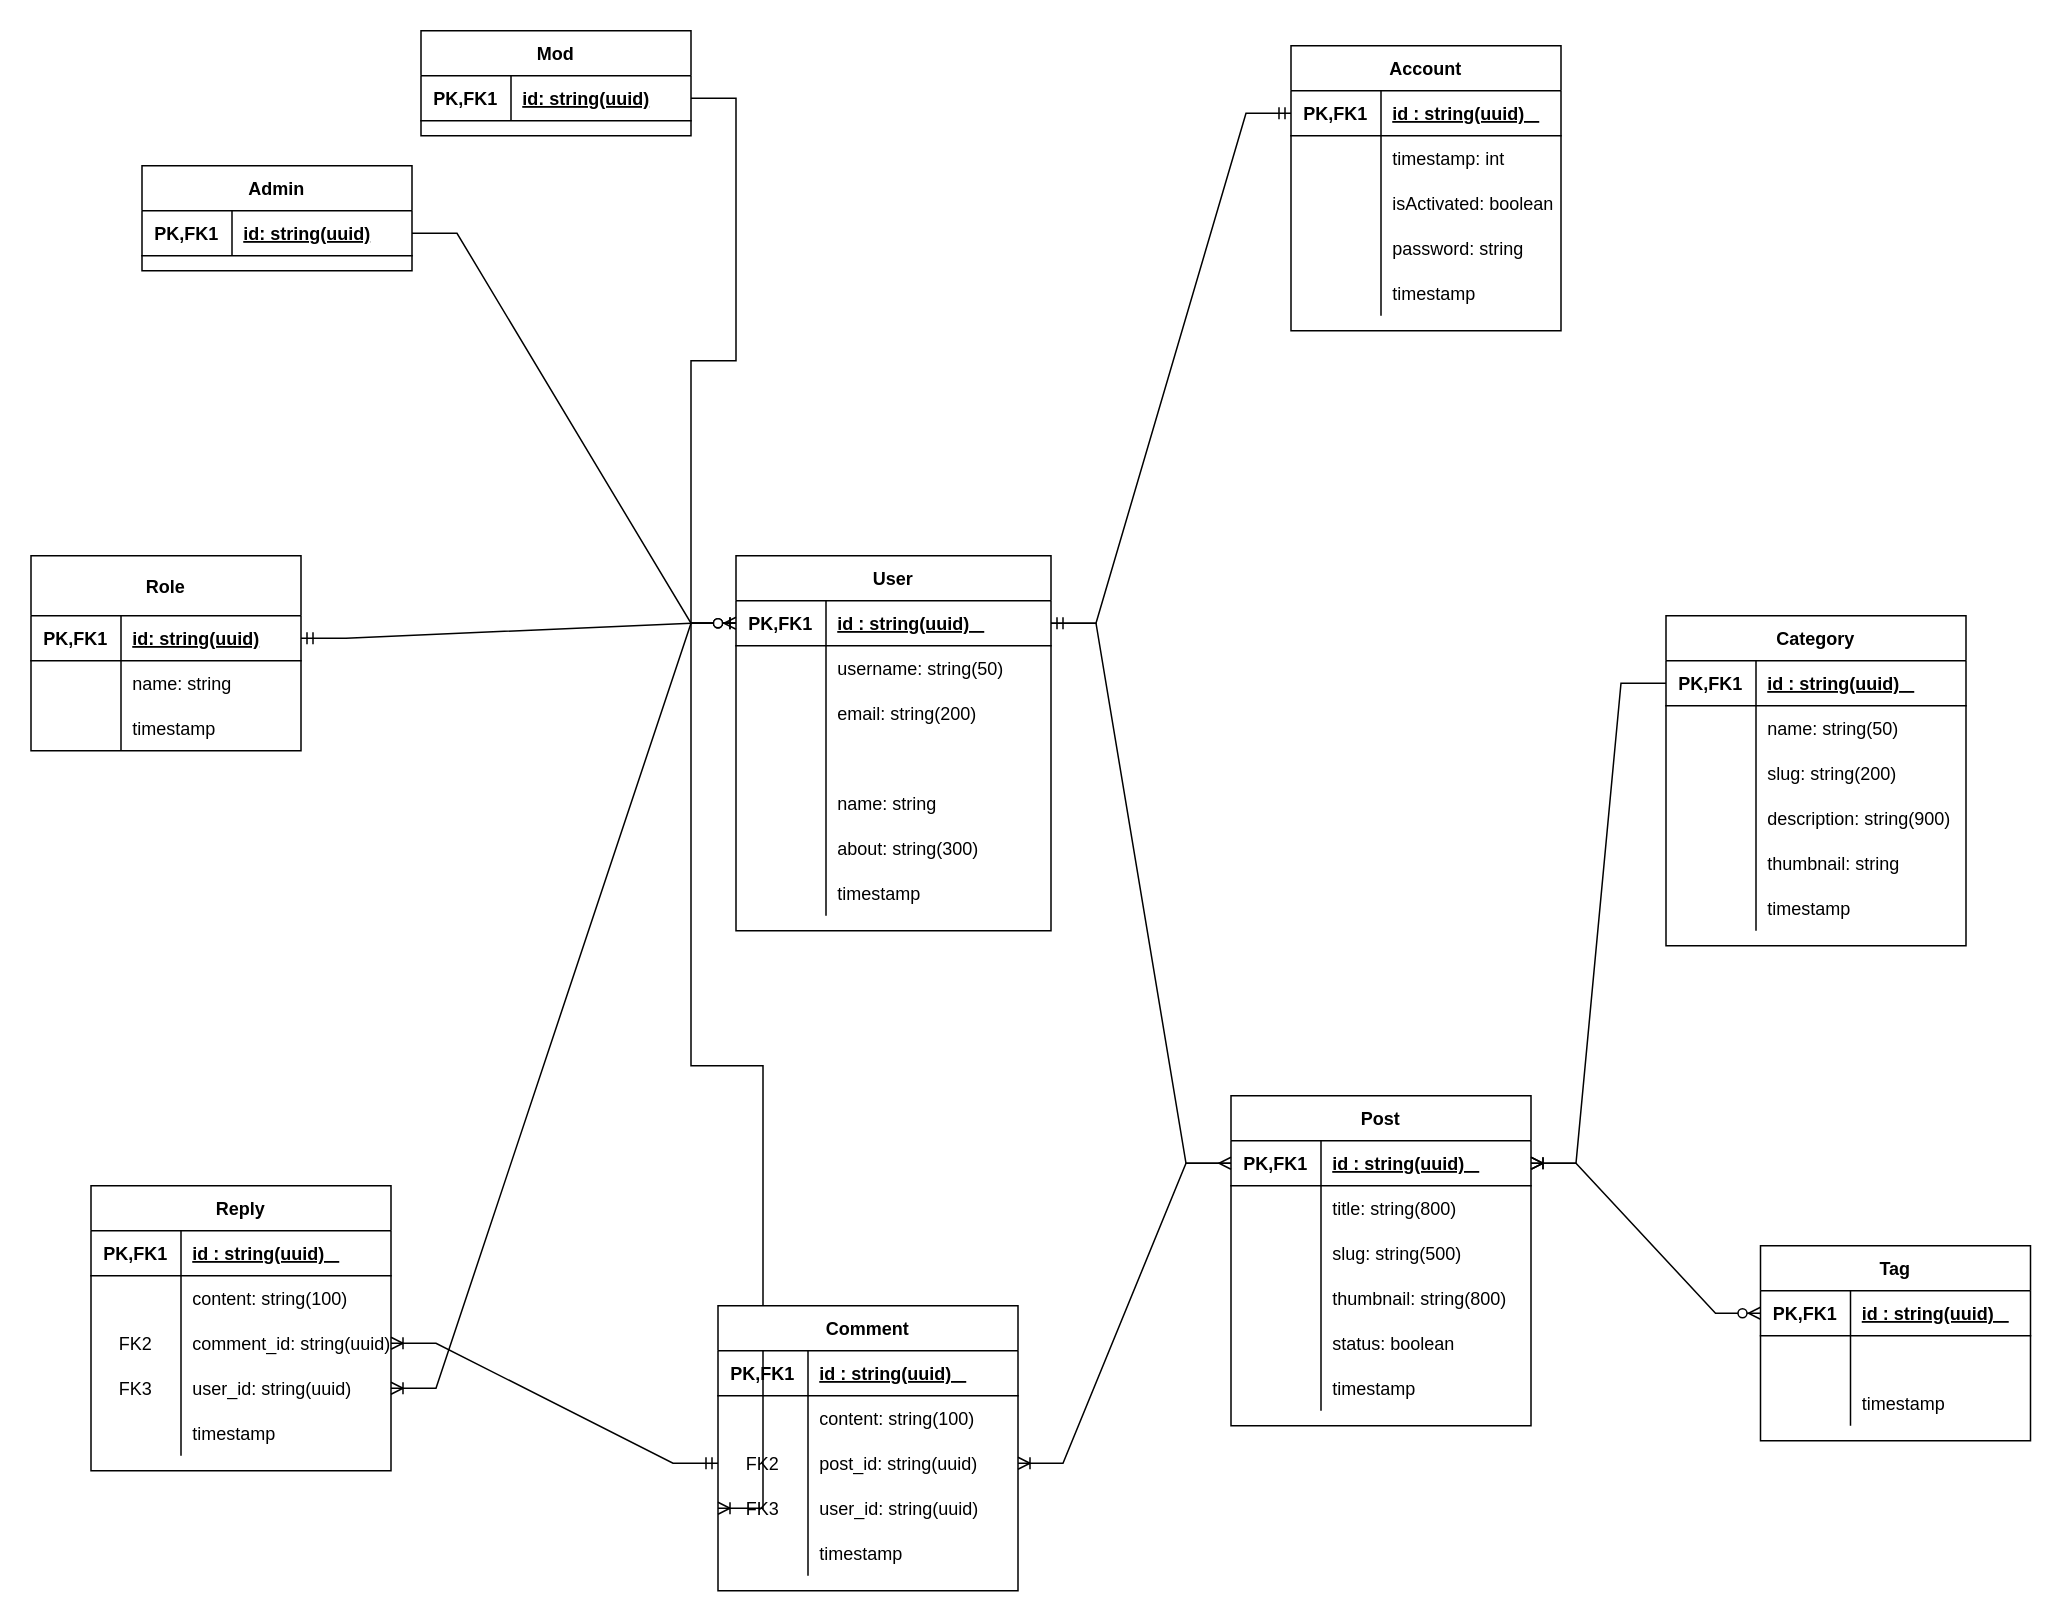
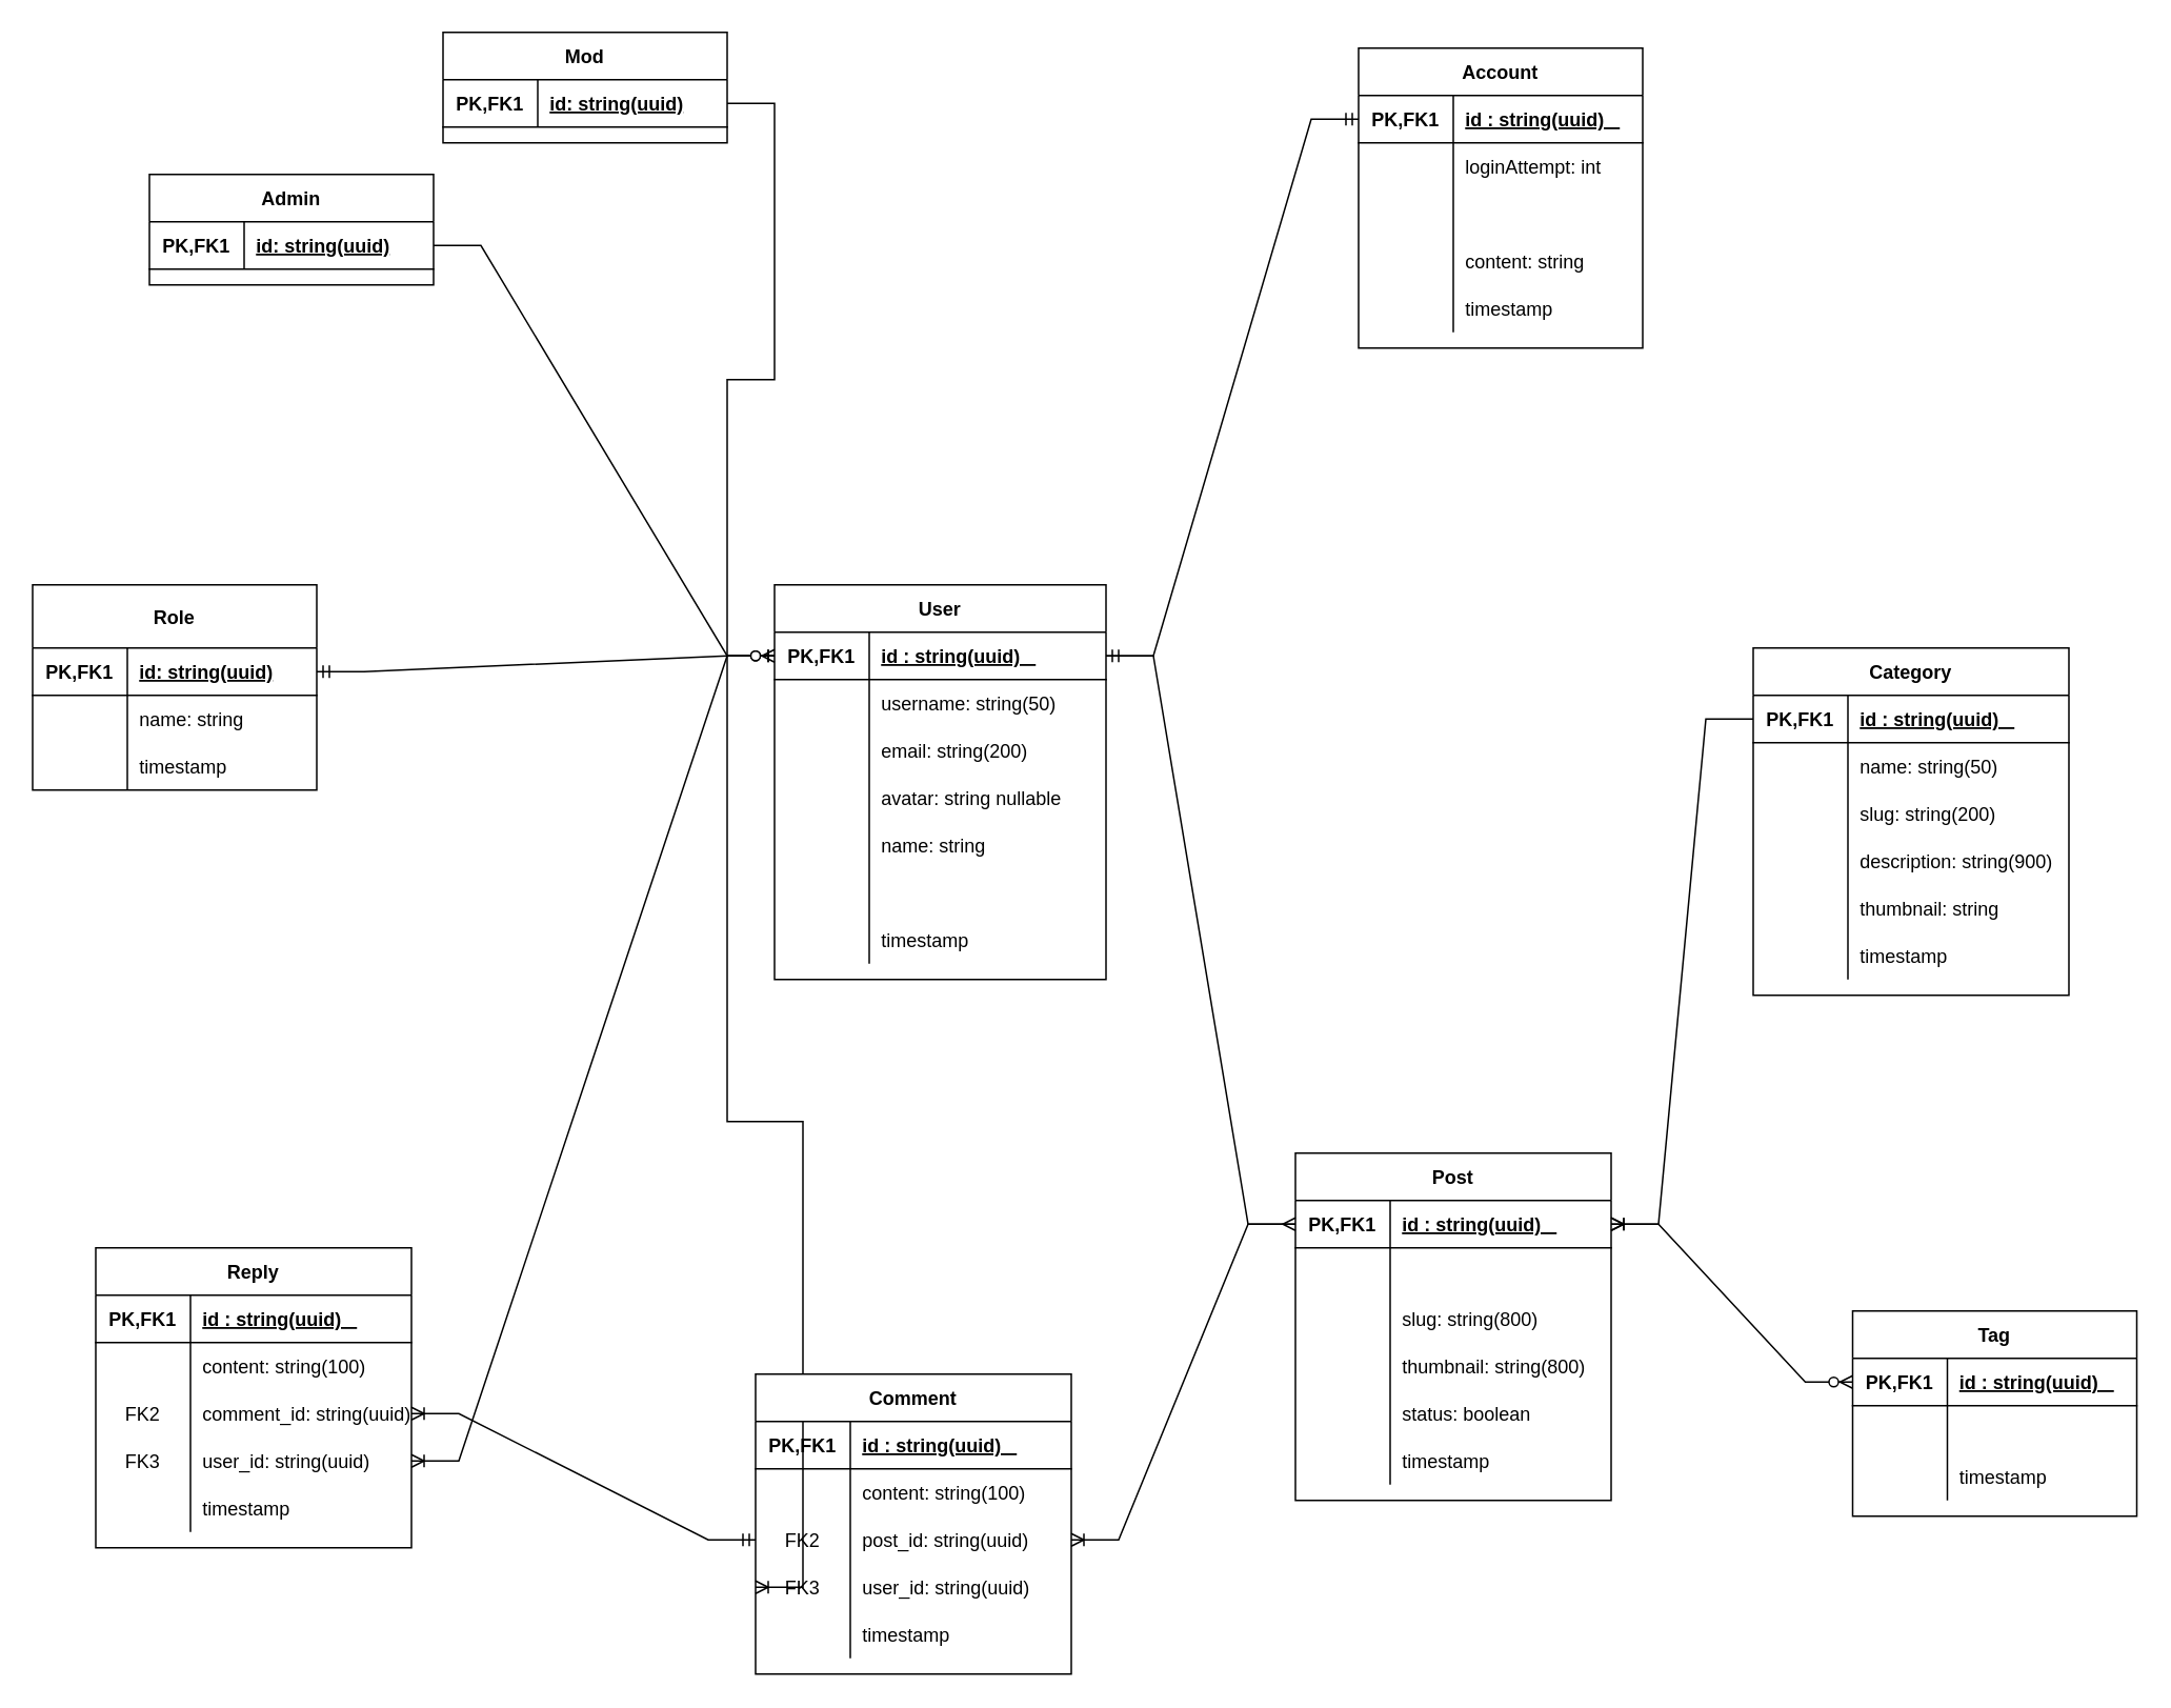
- <mxCell id="45" value="timestamp: int" style="shape=partialRectangle;connectable=0;fillColor=none;top=0;left=0;bottom=0;right=0;align=left;spacingLeft=6;overflow=hidden;" vertex="1" parent="43"><mxGeometry x="60" width="120" height="30" as="geometry"><mxRectangle width="120" height="30" as="alternateBounds" /></mxGeometry></mxCell>
+ <mxCell id="45" value="loginAttempt: int" style="shape=partialRectangle;connectable=0;fillColor=none;top=0;left=0;bottom=0;right=0;align=left;spacingLeft=6;overflow=hidden;" vertex="1" parent="43"><mxGeometry x="60" width="120" height="30" as="geometry"><mxRectangle width="120" height="30" as="alternateBounds" /></mxGeometry></mxCell>
- <mxCell id="48" value="isActivated: boolean" style="shape=partialRectangle;connectable=0;fillColor=none;top=0;left=0;bottom=0;right=0;align=left;spacingLeft=6;overflow=hidden;" vertex="1" parent="46"><mxGeometry x="60" width="120" height="30" as="geometry"><mxRectangle width="120" height="30" as="alternateBounds" /></mxGeometry></mxCell>
- <mxCell id="51" value="password: string" style="shape=partialRectangle;connectable=0;fillColor=none;top=0;left=0;bottom=0;right=0;align=left;spacingLeft=6;overflow=hidden;" vertex="1" parent="49"><mxGeometry x="60" width="120" height="30" as="geometry"><mxRectangle width="120" height="30" as="alternateBounds" /></mxGeometry></mxCell>
+ <mxCell id="51" value="content: string" style="shape=partialRectangle;connectable=0;fillColor=none;top=0;left=0;bottom=0;right=0;align=left;spacingLeft=6;overflow=hidden;" vertex="1" parent="49"><mxGeometry x="60" width="120" height="30" as="geometry"><mxRectangle width="120" height="30" as="alternateBounds" /></mxGeometry></mxCell>
+ <mxCell id="138" value="avatar: string nullable" style="shape=partialRectangle;connectable=0;fillColor=none;top=0;left=0;bottom=0;right=0;align=left;spacingLeft=6;overflow=hidden;" vertex="1" parent="136"><mxGeometry x="60" width="150" height="30" as="geometry"><mxRectangle width="150" height="30" as="alternateBounds" /></mxGeometry></mxCell>
- <mxCell id="144" value="about: string(300)" style="shape=partialRectangle;connectable=0;fillColor=none;top=0;left=0;bottom=0;right=0;align=left;spacingLeft=6;overflow=hidden;" vertex="1" parent="142"><mxGeometry x="60" width="150" height="30" as="geometry"><mxRectangle width="150" height="30" as="alternateBounds" /></mxGeometry></mxCell>
- <mxCell id="80" value="title: string(800)" style="shape=partialRectangle;connectable=0;fillColor=none;top=0;left=0;bottom=0;right=0;align=left;spacingLeft=6;overflow=hidden;" vertex="1" parent="78"><mxGeometry x="60" width="140" height="30" as="geometry"><mxRectangle width="140" height="30" as="alternateBounds" /></mxGeometry></mxCell>
- <mxCell id="83" value="slug: string(500)" style="shape=partialRectangle;connectable=0;fillColor=none;top=0;left=0;bottom=0;right=0;align=left;spacingLeft=6;overflow=hidden;" vertex="1" parent="81"><mxGeometry x="60" width="140" height="30" as="geometry"><mxRectangle width="140" height="30" as="alternateBounds" /></mxGeometry></mxCell>
+ <mxCell id="83" value="slug: string(800)" style="shape=partialRectangle;connectable=0;fillColor=none;top=0;left=0;bottom=0;right=0;align=left;spacingLeft=6;overflow=hidden;" vertex="1" parent="81"><mxGeometry x="60" width="140" height="30" as="geometry"><mxRectangle width="140" height="30" as="alternateBounds" /></mxGeometry></mxCell>
